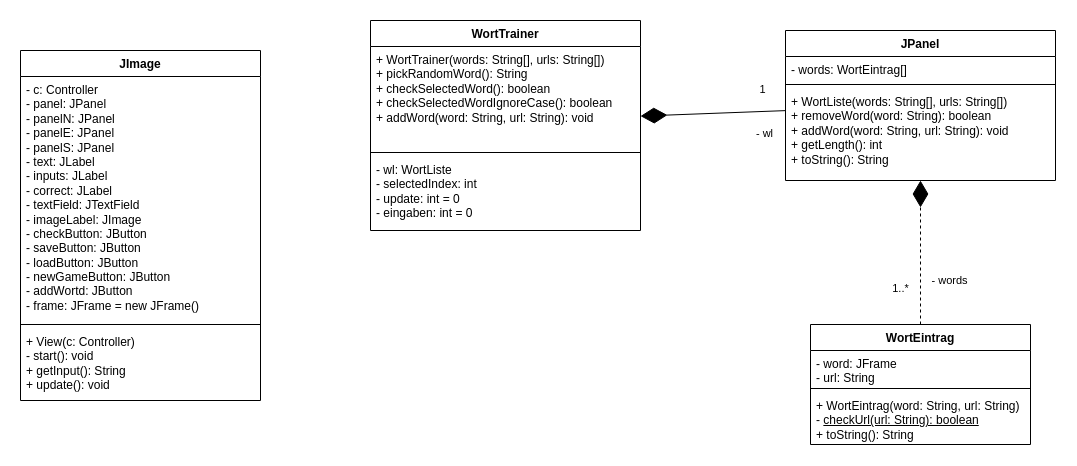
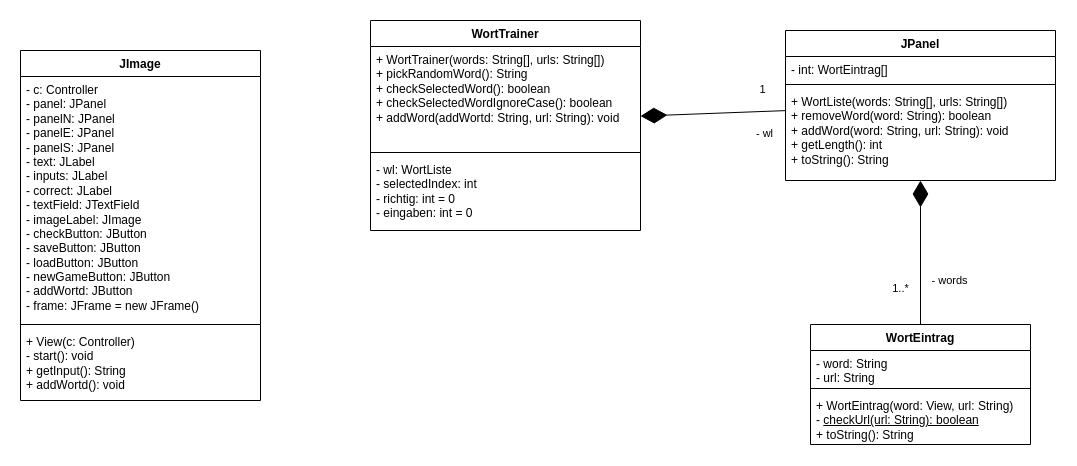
- <mxCell id="7" value="- words: WortEintrag[]" style="text;strokeColor=none;fillColor=none;align=left;verticalAlign=top;spacingLeft=4;spacingRight=4;overflow=hidden;rotatable=0;points=[[0,0.5],[1,0.5]];portConstraint=eastwest;whiteSpace=wrap;html=1;" parent="6" vertex="1"><mxGeometry y="26" width="270" height="24" as="geometry" /></mxCell>
+ <mxCell id="7" value="- int: WortEintrag[]" style="text;strokeColor=none;fillColor=none;align=left;verticalAlign=top;spacingLeft=4;spacingRight=4;overflow=hidden;rotatable=0;points=[[0,0.5],[1,0.5]];portConstraint=eastwest;whiteSpace=wrap;html=1;" parent="6" vertex="1"><mxGeometry y="26" width="270" height="24" as="geometry" /></mxCell>
- <mxCell id="3" value="&lt;div&gt;+ WortTrainer(words: String[], urls: String[])&lt;/div&gt;&lt;div&gt;+ pickRandomWord(): String&lt;/div&gt;&lt;div&gt;+ checkSelectedWord(): boolean&lt;/div&gt;&lt;div&gt;+ checkSelectedWordIgnoreCase(): boolean&lt;/div&gt;&lt;div&gt;+ addWord(word: String, url: String): void&lt;/div&gt;" style="text;strokeColor=none;fillColor=none;align=left;verticalAlign=top;spacingLeft=4;spacingRight=4;overflow=hidden;rotatable=0;points=[[0,0.5],[1,0.5]];portConstraint=eastwest;whiteSpace=wrap;html=1;" parent="2" vertex="1"><mxGeometry y="26" width="270" height="102" as="geometry" /></mxCell>
+ <mxCell id="3" value="&lt;div&gt;+ WortTrainer(words: String[], urls: String[])&lt;/div&gt;&lt;div&gt;+ pickRandomWord(): String&lt;/div&gt;&lt;div&gt;+ checkSelectedWord(): boolean&lt;/div&gt;&lt;div&gt;+ checkSelectedWordIgnoreCase(): boolean&lt;/div&gt;&lt;div&gt;+ addWord(addWortd: String, url: String): void&lt;/div&gt;" style="text;strokeColor=none;fillColor=none;align=left;verticalAlign=top;spacingLeft=4;spacingRight=4;overflow=hidden;rotatable=0;points=[[0,0.5],[1,0.5]];portConstraint=eastwest;whiteSpace=wrap;html=1;" parent="2" vertex="1"><mxGeometry y="26" width="270" height="102" as="geometry" /></mxCell>
- <mxCell id="5" value="&lt;div&gt;- wl: WortListe&lt;/div&gt;&lt;div&gt;- selectedIndex: int&lt;/div&gt;&lt;div&gt;- update: int = 0&lt;/div&gt;&lt;div&gt;- eingaben: int = 0&lt;/div&gt;" style="text;strokeColor=none;fillColor=none;align=left;verticalAlign=top;spacingLeft=4;spacingRight=4;overflow=hidden;rotatable=0;points=[[0,0.5],[1,0.5]];portConstraint=eastwest;whiteSpace=wrap;html=1;" parent="2" vertex="1"><mxGeometry y="136" width="270" height="74" as="geometry" /></mxCell>
+ <mxCell id="5" value="&lt;div&gt;- wl: WortListe&lt;/div&gt;&lt;div&gt;- selectedIndex: int&lt;/div&gt;&lt;div&gt;- richtig: int = 0&lt;/div&gt;&lt;div&gt;- eingaben: int = 0&lt;/div&gt;" style="text;strokeColor=none;fillColor=none;align=left;verticalAlign=top;spacingLeft=4;spacingRight=4;overflow=hidden;rotatable=0;points=[[0,0.5],[1,0.5]];portConstraint=eastwest;whiteSpace=wrap;html=1;" parent="2" vertex="1"><mxGeometry y="136" width="270" height="74" as="geometry" /></mxCell>
- <mxCell id="14" value="" style="endArrow=diamondThin;endFill=1;endSize=24;html=1;rounded=0;exitX=0.5;exitY=0;exitDx=0;exitDy=0;dashed=1;" parent="1" source="10" target="9" edge="1"><mxGeometry width="160" relative="1" as="geometry"><mxPoint x="610" y="344" as="sourcePoint" /><mxPoint x="910" y="264" as="targetPoint" /></mxGeometry></mxCell>
+ <mxCell id="14" value="" style="endArrow=diamondThin;endFill=1;endSize=24;html=1;rounded=0;exitX=0.5;exitY=0;exitDx=0;exitDy=0;" parent="1" source="10" target="9" edge="1"><mxGeometry width="160" relative="1" as="geometry"><mxPoint x="610" y="344" as="sourcePoint" /><mxPoint x="910" y="264" as="targetPoint" /></mxGeometry></mxCell>
- <mxCell id="23" value="&lt;div&gt;+ View(c: Controller)&lt;/div&gt;&lt;div&gt;- start(): void&lt;br&gt;&lt;/div&gt;&lt;div&gt;+ getInput(): String&lt;/div&gt;&lt;div&gt;+ update(): void&lt;br&gt;&lt;/div&gt;" style="text;strokeColor=none;fillColor=none;align=left;verticalAlign=top;spacingLeft=4;spacingRight=4;overflow=hidden;rotatable=0;points=[[0,0.5],[1,0.5]];portConstraint=eastwest;whiteSpace=wrap;html=1;" parent="20" vertex="1"><mxGeometry y="278" width="240" height="72" as="geometry" /></mxCell>
+ <mxCell id="23" value="&lt;div&gt;+ View(c: Controller)&lt;/div&gt;&lt;div&gt;- start(): void&lt;br&gt;&lt;/div&gt;&lt;div&gt;+ getInput(): String&lt;/div&gt;&lt;div&gt;+ addWortd(): void&lt;br&gt;&lt;/div&gt;" style="text;strokeColor=none;fillColor=none;align=left;verticalAlign=top;spacingLeft=4;spacingRight=4;overflow=hidden;rotatable=0;points=[[0,0.5],[1,0.5]];portConstraint=eastwest;whiteSpace=wrap;html=1;" parent="20" vertex="1"><mxGeometry y="278" width="240" height="72" as="geometry" /></mxCell>
- <mxCell id="11" value="&lt;div&gt;- word: JFrame&lt;/div&gt;&lt;div&gt;- url: String&lt;/div&gt;" style="text;strokeColor=none;fillColor=none;align=left;verticalAlign=top;spacingLeft=4;spacingRight=4;overflow=hidden;rotatable=0;points=[[0,0.5],[1,0.5]];portConstraint=eastwest;whiteSpace=wrap;html=1;" parent="10" vertex="1"><mxGeometry y="26" width="220" height="34" as="geometry" /></mxCell>
+ <mxCell id="11" value="&lt;div&gt;- word: String&lt;/div&gt;&lt;div&gt;- url: String&lt;/div&gt;" style="text;strokeColor=none;fillColor=none;align=left;verticalAlign=top;spacingLeft=4;spacingRight=4;overflow=hidden;rotatable=0;points=[[0,0.5],[1,0.5]];portConstraint=eastwest;whiteSpace=wrap;html=1;" parent="10" vertex="1"><mxGeometry y="26" width="220" height="34" as="geometry" /></mxCell>
- <mxCell id="13" value="&lt;div&gt;+ WortEintrag(word: String, url: String)&lt;/div&gt;&lt;div&gt;- &lt;u&gt;checkUrl(url: String): boolean&lt;/u&gt;&lt;/div&gt;&lt;div&gt;+ toString(): String&lt;br&gt;&lt;/div&gt;&lt;div&gt;&lt;br&gt;&lt;/div&gt;" style="text;strokeColor=none;fillColor=none;align=left;verticalAlign=top;spacingLeft=4;spacingRight=4;overflow=hidden;rotatable=0;points=[[0,0.5],[1,0.5]];portConstraint=eastwest;whiteSpace=wrap;html=1;" parent="10" vertex="1"><mxGeometry y="68" width="220" height="52" as="geometry" /></mxCell>
+ <mxCell id="13" value="&lt;div&gt;+ WortEintrag(word: View, url: String)&lt;/div&gt;&lt;div&gt;- &lt;u&gt;checkUrl(url: String): boolean&lt;/u&gt;&lt;/div&gt;&lt;div&gt;+ toString(): String&lt;br&gt;&lt;/div&gt;&lt;div&gt;&lt;br&gt;&lt;/div&gt;" style="text;strokeColor=none;fillColor=none;align=left;verticalAlign=top;spacingLeft=4;spacingRight=4;overflow=hidden;rotatable=0;points=[[0,0.5],[1,0.5]];portConstraint=eastwest;whiteSpace=wrap;html=1;" parent="10" vertex="1"><mxGeometry y="68" width="220" height="52" as="geometry" /></mxCell>
